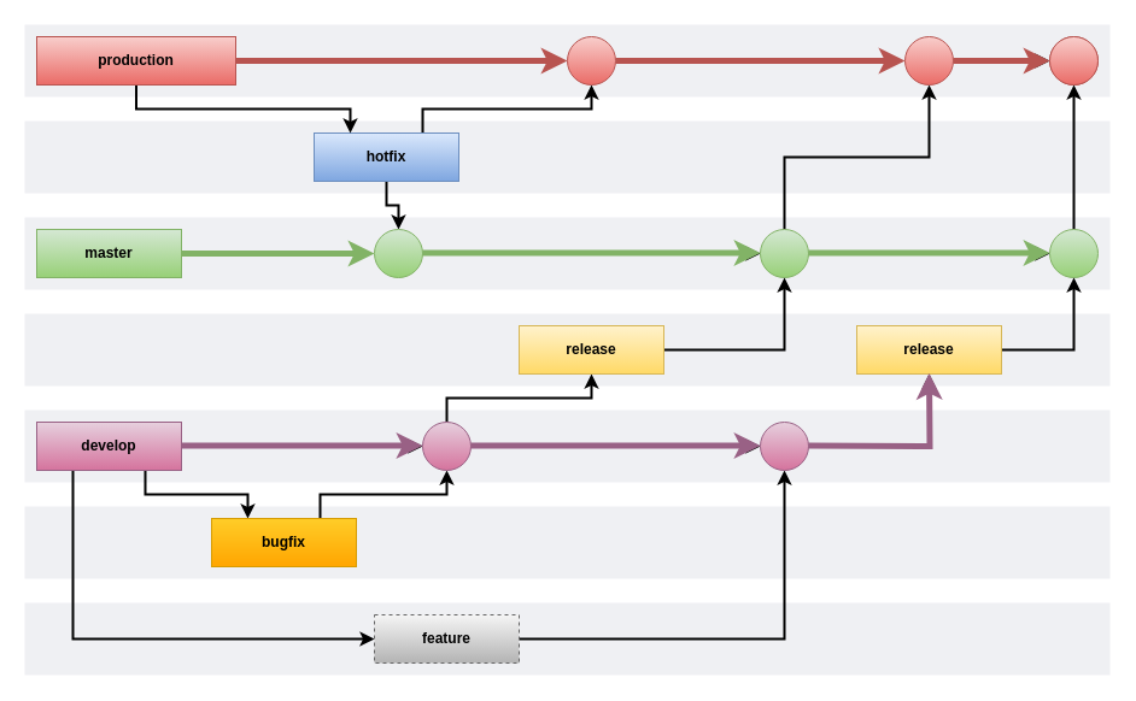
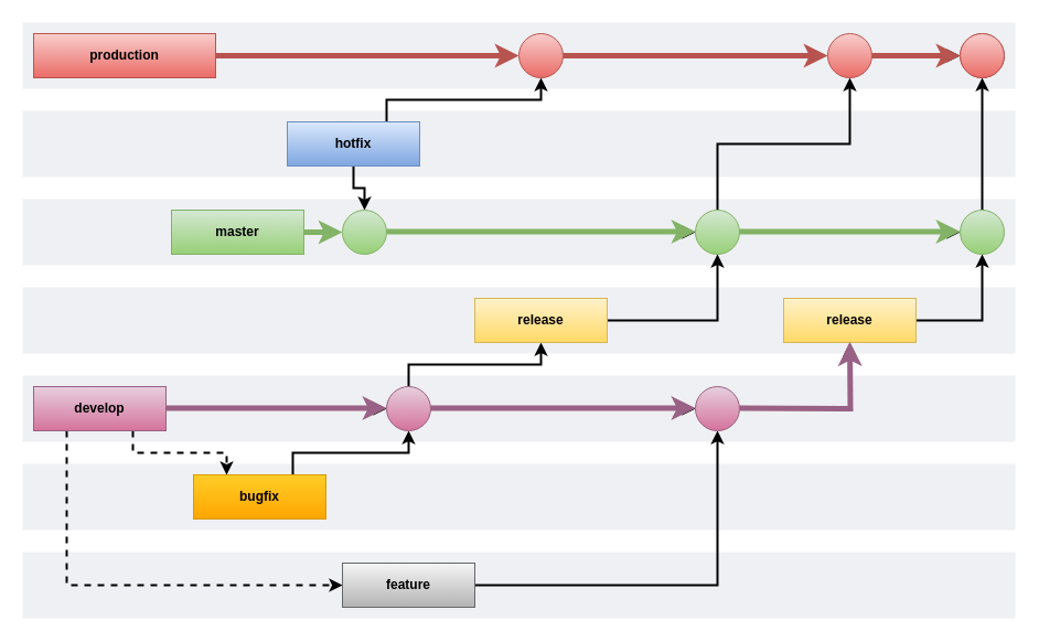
- <mxCell id="19" style="edgeStyle=orthogonalEdgeStyle;rounded=0;orthogonalLoop=1;jettySize=auto;html=1;entryX=0.25;entryY=0;entryDx=0;entryDy=0;exitX=0.5;exitY=1;exitDx=0;exitDy=0;strokeWidth=2;fontStyle=1" parent="1" source="20" target="13" edge="1"><mxGeometry relative="1" as="geometry" /></mxCell>
- <mxCell id="10" value="master" style="rounded=0;whiteSpace=wrap;html=1;fillColor=#d5e8d4;gradientColor=#97d077;strokeColor=#82b366;fontStyle=1" parent="1" vertex="1"><mxGeometry x="30" y="190" width="120" height="40" as="geometry" /></mxCell>
+ <mxCell id="10" value="master" style="rounded=0;whiteSpace=wrap;html=1;fillColor=#d5e8d4;gradientColor=#97d077;strokeColor=#82b366;fontStyle=1" parent="1" vertex="1"><mxGeometry x="155" y="190" width="120" height="40" as="geometry" /></mxCell>
- <mxCell id="14" style="edgeStyle=orthogonalEdgeStyle;rounded=0;orthogonalLoop=1;jettySize=auto;html=1;strokeWidth=2;exitX=0.75;exitY=1;exitDx=0;exitDy=0;entryX=0.25;entryY=0;entryDx=0;entryDy=0;fontStyle=1" parent="1" source="17" target="31" edge="1"><mxGeometry relative="1" as="geometry" /></mxCell>
+ <mxCell id="14" style="edgeStyle=orthogonalEdgeStyle;rounded=0;orthogonalLoop=1;jettySize=auto;html=1;strokeWidth=2;exitX=0.75;exitY=1;exitDx=0;exitDy=0;entryX=0.25;entryY=0;entryDx=0;entryDy=0;fontStyle=1;dashed=1;" parent="1" source="17" target="31" edge="1"><mxGeometry relative="1" as="geometry" /></mxCell>
- <mxCell id="16" style="edgeStyle=orthogonalEdgeStyle;rounded=0;orthogonalLoop=1;jettySize=auto;html=1;entryX=0;entryY=0.5;entryDx=0;entryDy=0;strokeWidth=2;exitX=0.25;exitY=1;exitDx=0;exitDy=0;fontStyle=1" parent="1" source="17" target="36" edge="1"><mxGeometry relative="1" as="geometry"><Array as="points"><mxPoint x="60" y="530" /></Array></mxGeometry></mxCell>
+ <mxCell id="16" style="edgeStyle=orthogonalEdgeStyle;rounded=0;orthogonalLoop=1;jettySize=auto;html=1;entryX=0;entryY=0.5;entryDx=0;entryDy=0;strokeWidth=2;exitX=0.25;exitY=1;exitDx=0;exitDy=0;fontStyle=1;dashed=1;" parent="1" source="17" target="36" edge="1"><mxGeometry relative="1" as="geometry"><Array as="points"><mxPoint x="60" y="530" /></Array></mxGeometry></mxCell>
- <mxCell id="36" value="feature" style="rounded=0;whiteSpace=wrap;html=1;fillColor=#f5f5f5;gradientColor=#b3b3b3;strokeColor=#666666;fontStyle=1;dashed=1;" parent="1" vertex="1"><mxGeometry x="310" y="510" width="120" height="40" as="geometry" /></mxCell>
+ <mxCell id="36" value="feature" style="rounded=0;whiteSpace=wrap;html=1;fillColor=#f5f5f5;gradientColor=#b3b3b3;strokeColor=#666666;fontStyle=1" parent="1" vertex="1"><mxGeometry x="310" y="510" width="120" height="40" as="geometry" /></mxCell>
